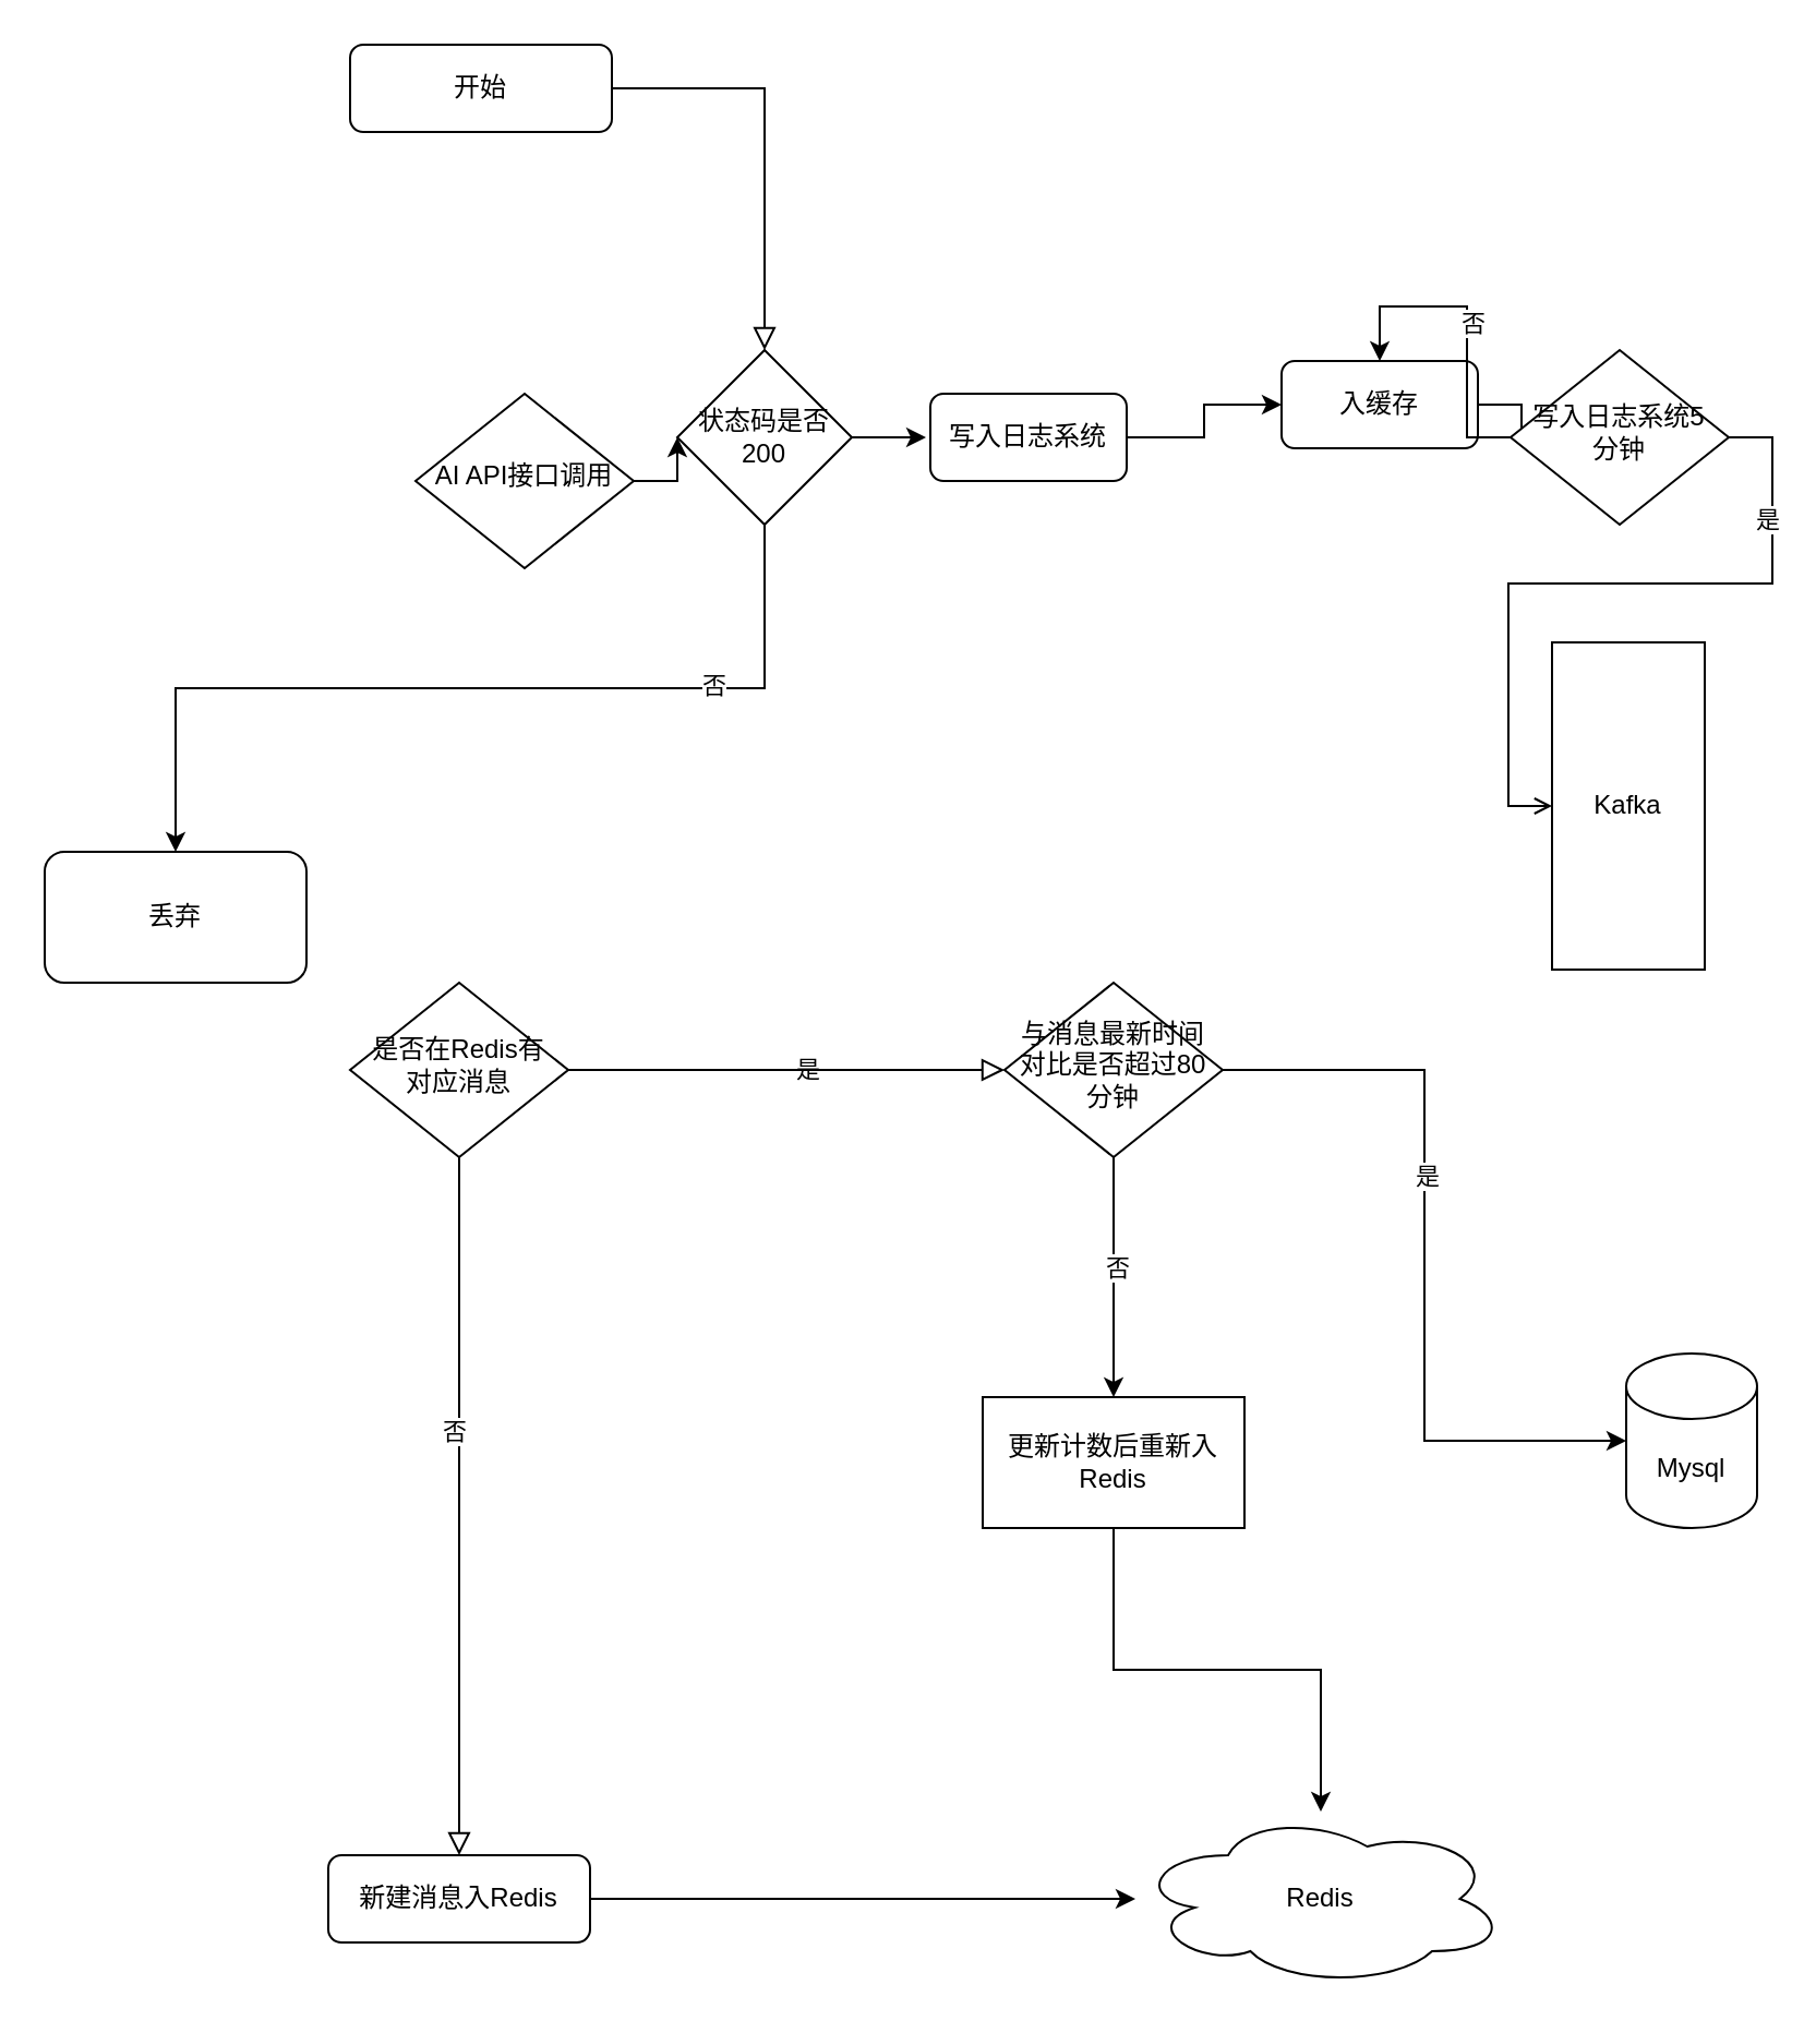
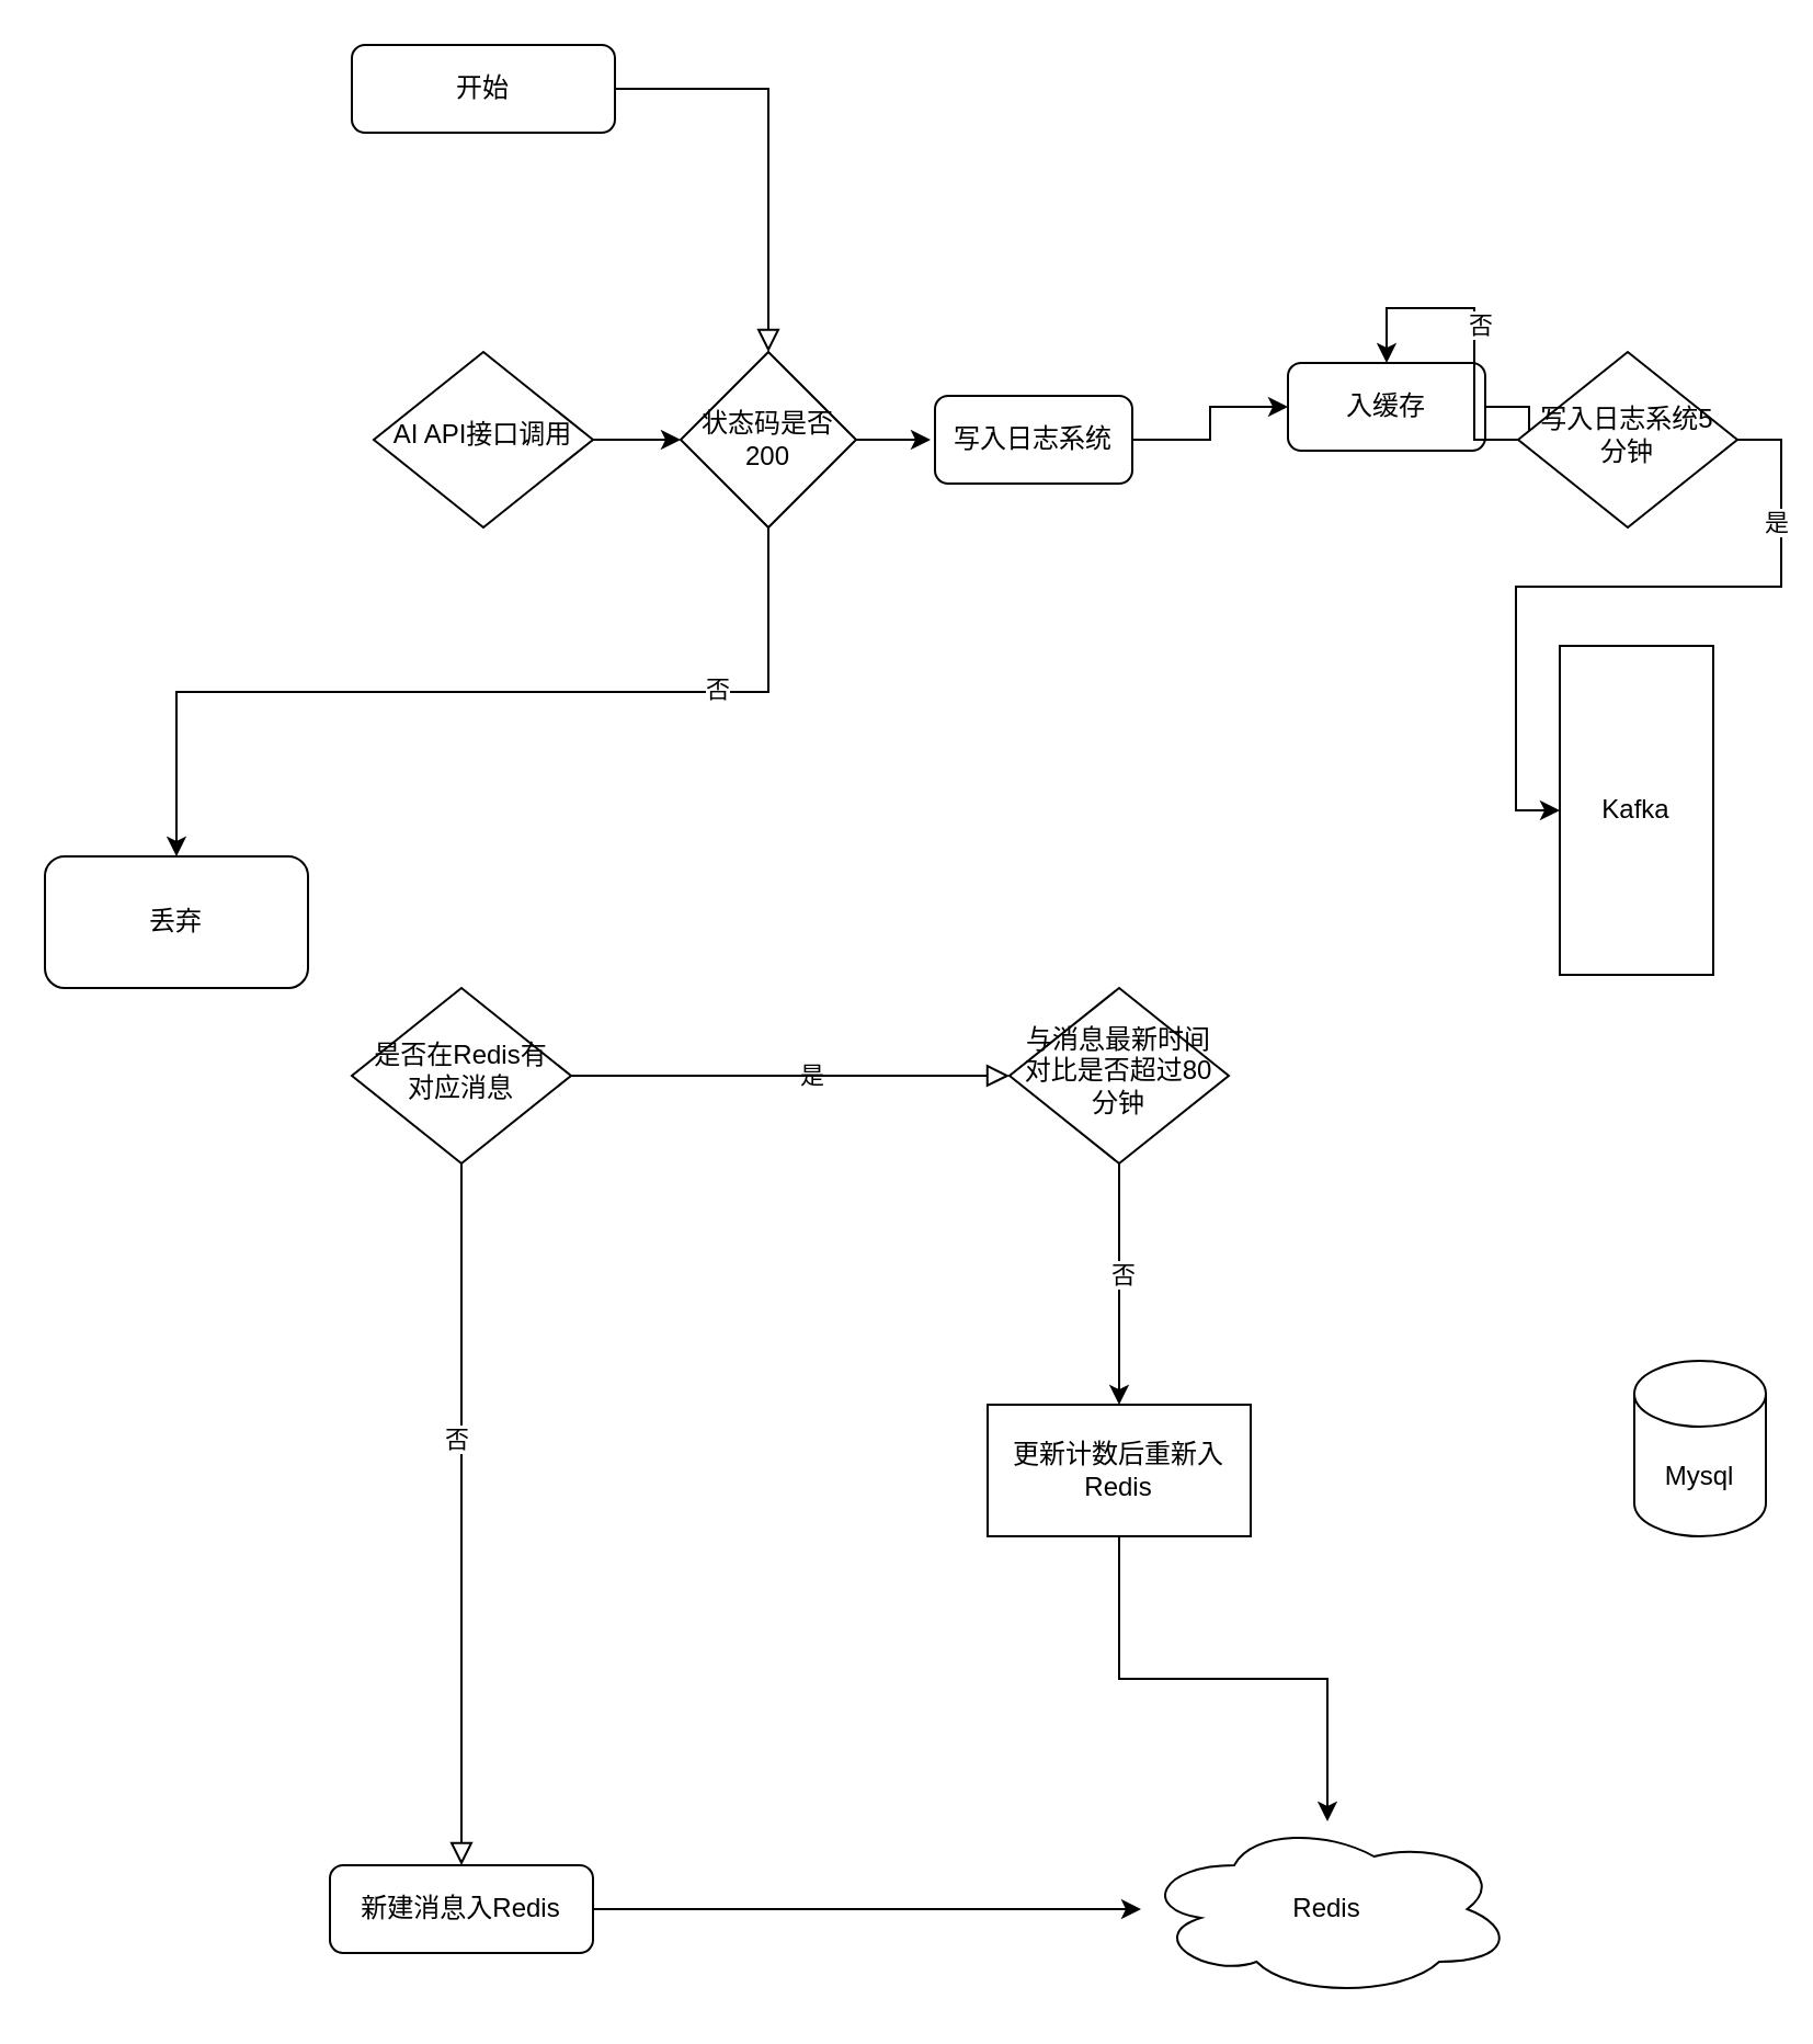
- <mxCell id="5" value="AI API接口调用" style="rhombus;whiteSpace=wrap;html=1;shadow=0;fontFamily=Helvetica;fontSize=12;align=center;strokeWidth=1;spacing=6;spacingTop=-4;" vertex="1" parent="1"><mxGeometry x="190" y="180" width="100" height="80" as="geometry" /></mxCell>
+ <mxCell id="5" value="AI API接口调用" style="rhombus;whiteSpace=wrap;html=1;shadow=0;fontFamily=Helvetica;fontSize=12;align=center;strokeWidth=1;spacing=6;spacingTop=-4;" vertex="1" parent="1"><mxGeometry x="170" y="160" width="100" height="80" as="geometry" /></mxCell>
- <mxCell id="14" style="edgeStyle=orthogonalEdgeStyle;rounded=0;orthogonalLoop=1;jettySize=auto;html=1;exitX=1;exitY=0.5;exitDx=0;exitDy=0;entryX=0;entryY=0.5;entryDx=0;entryDy=0;endArrow=open;" edge="1" parent="1" source="18" target="19"><mxGeometry relative="1" as="geometry" /></mxCell>
+ <mxCell id="14" style="edgeStyle=orthogonalEdgeStyle;rounded=0;orthogonalLoop=1;jettySize=auto;html=1;exitX=1;exitY=0.5;exitDx=0;exitDy=0;entryX=0;entryY=0.5;entryDx=0;entryDy=0;" edge="1" parent="1" source="18" target="19"><mxGeometry relative="1" as="geometry" /></mxCell>
- <mxCell id="25" style="edgeStyle=orthogonalEdgeStyle;rounded=0;orthogonalLoop=1;jettySize=auto;html=1;entryX=0;entryY=0.5;entryDx=0;entryDy=0;entryPerimeter=0;" edge="1" parent="1" source="23" target="24"><mxGeometry relative="1" as="geometry" /></mxCell>
- <mxCell id="26" value="是" style="edgeLabel;html=1;align=center;verticalAlign=middle;resizable=0;points=[];" vertex="1" connectable="0" parent="25"><mxGeometry x="-0.204" y="1" relative="1" as="geometry"><mxPoint as="offset" /></mxGeometry></mxCell>
